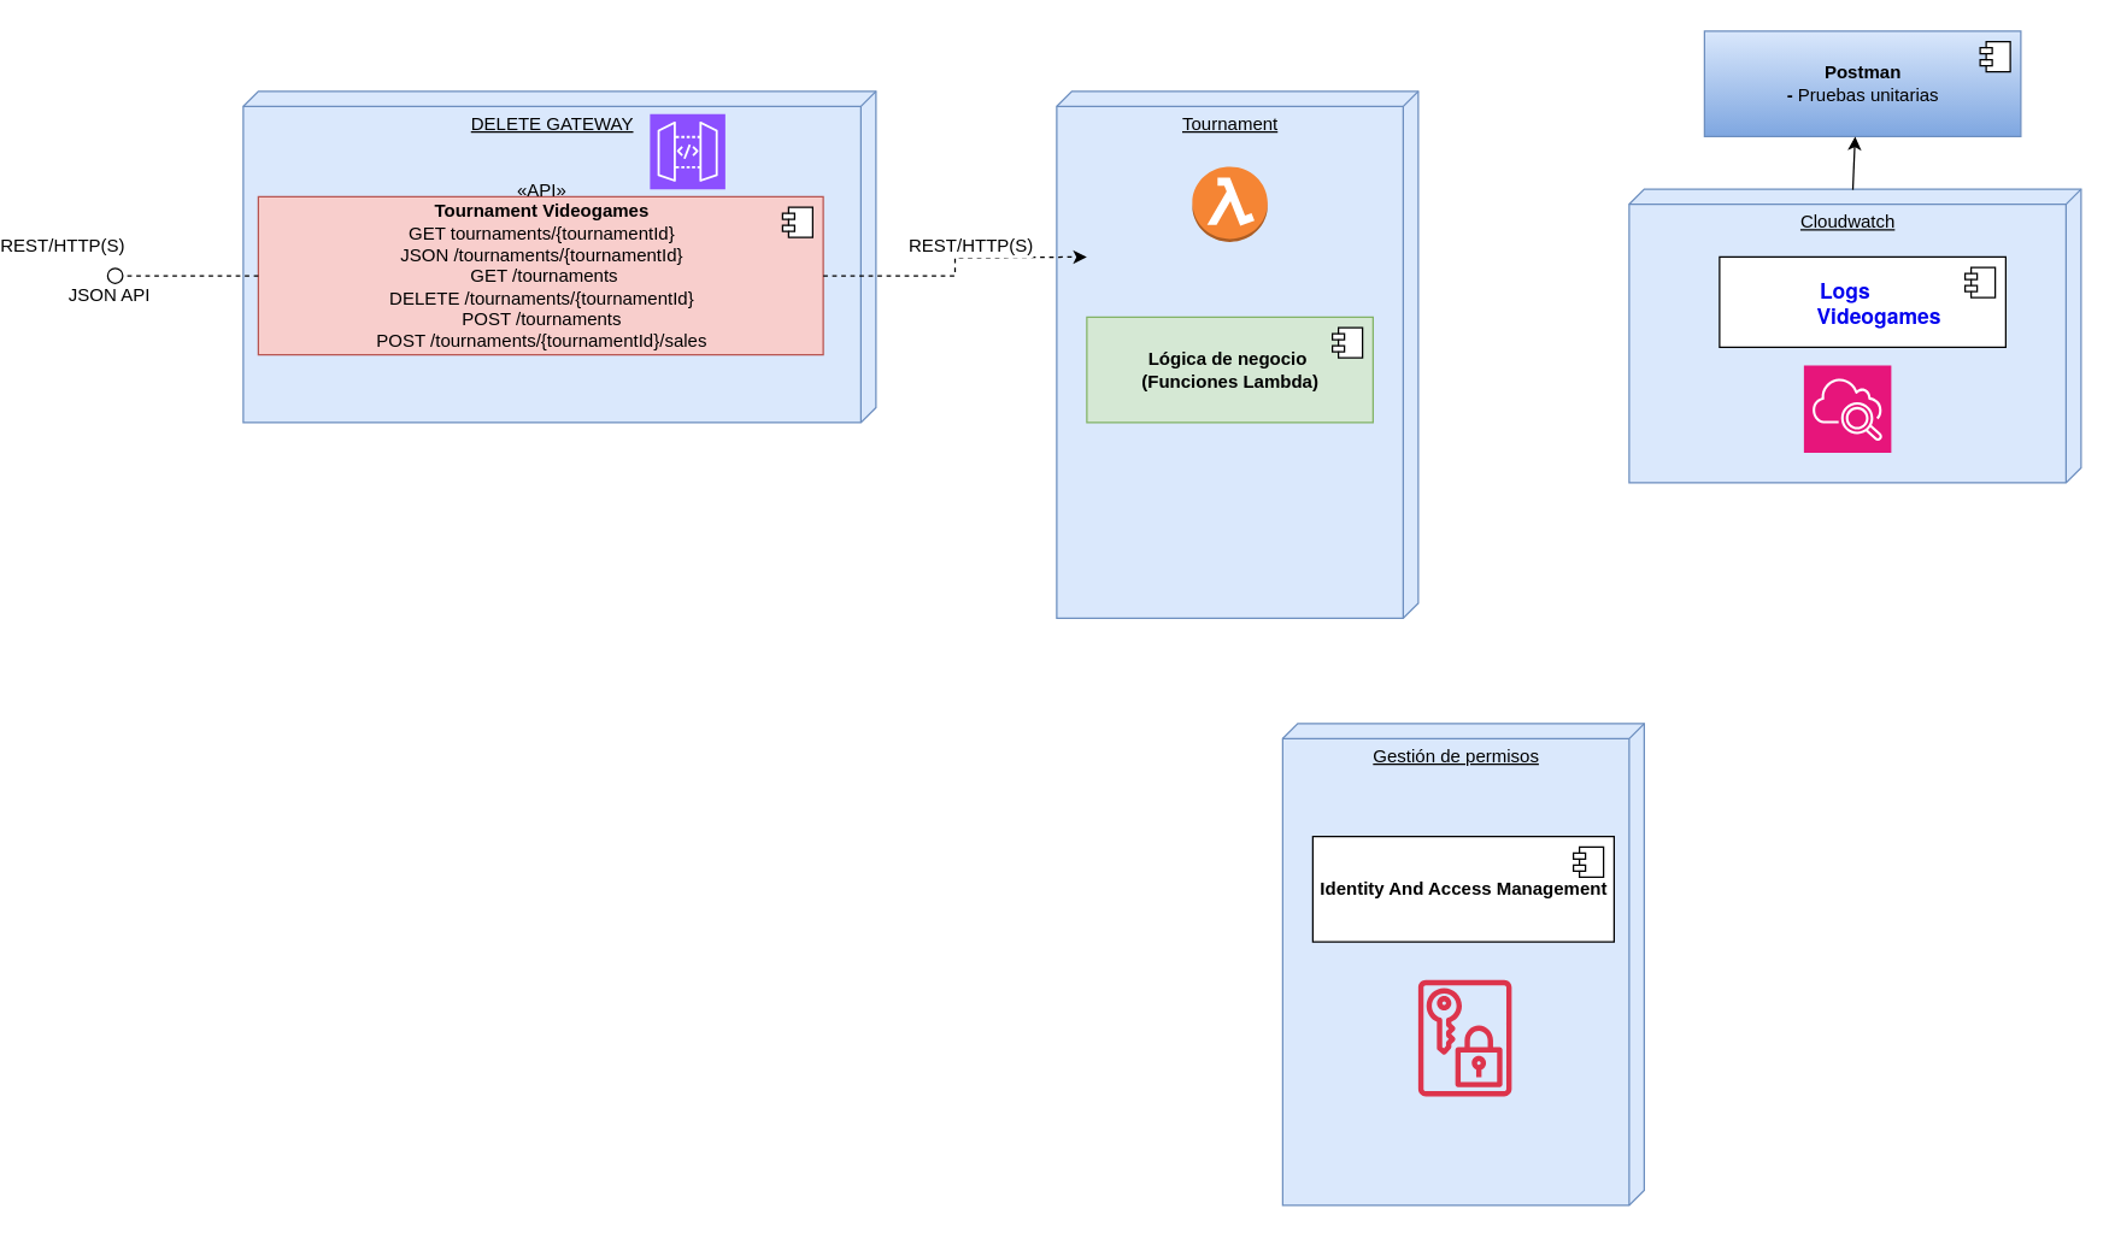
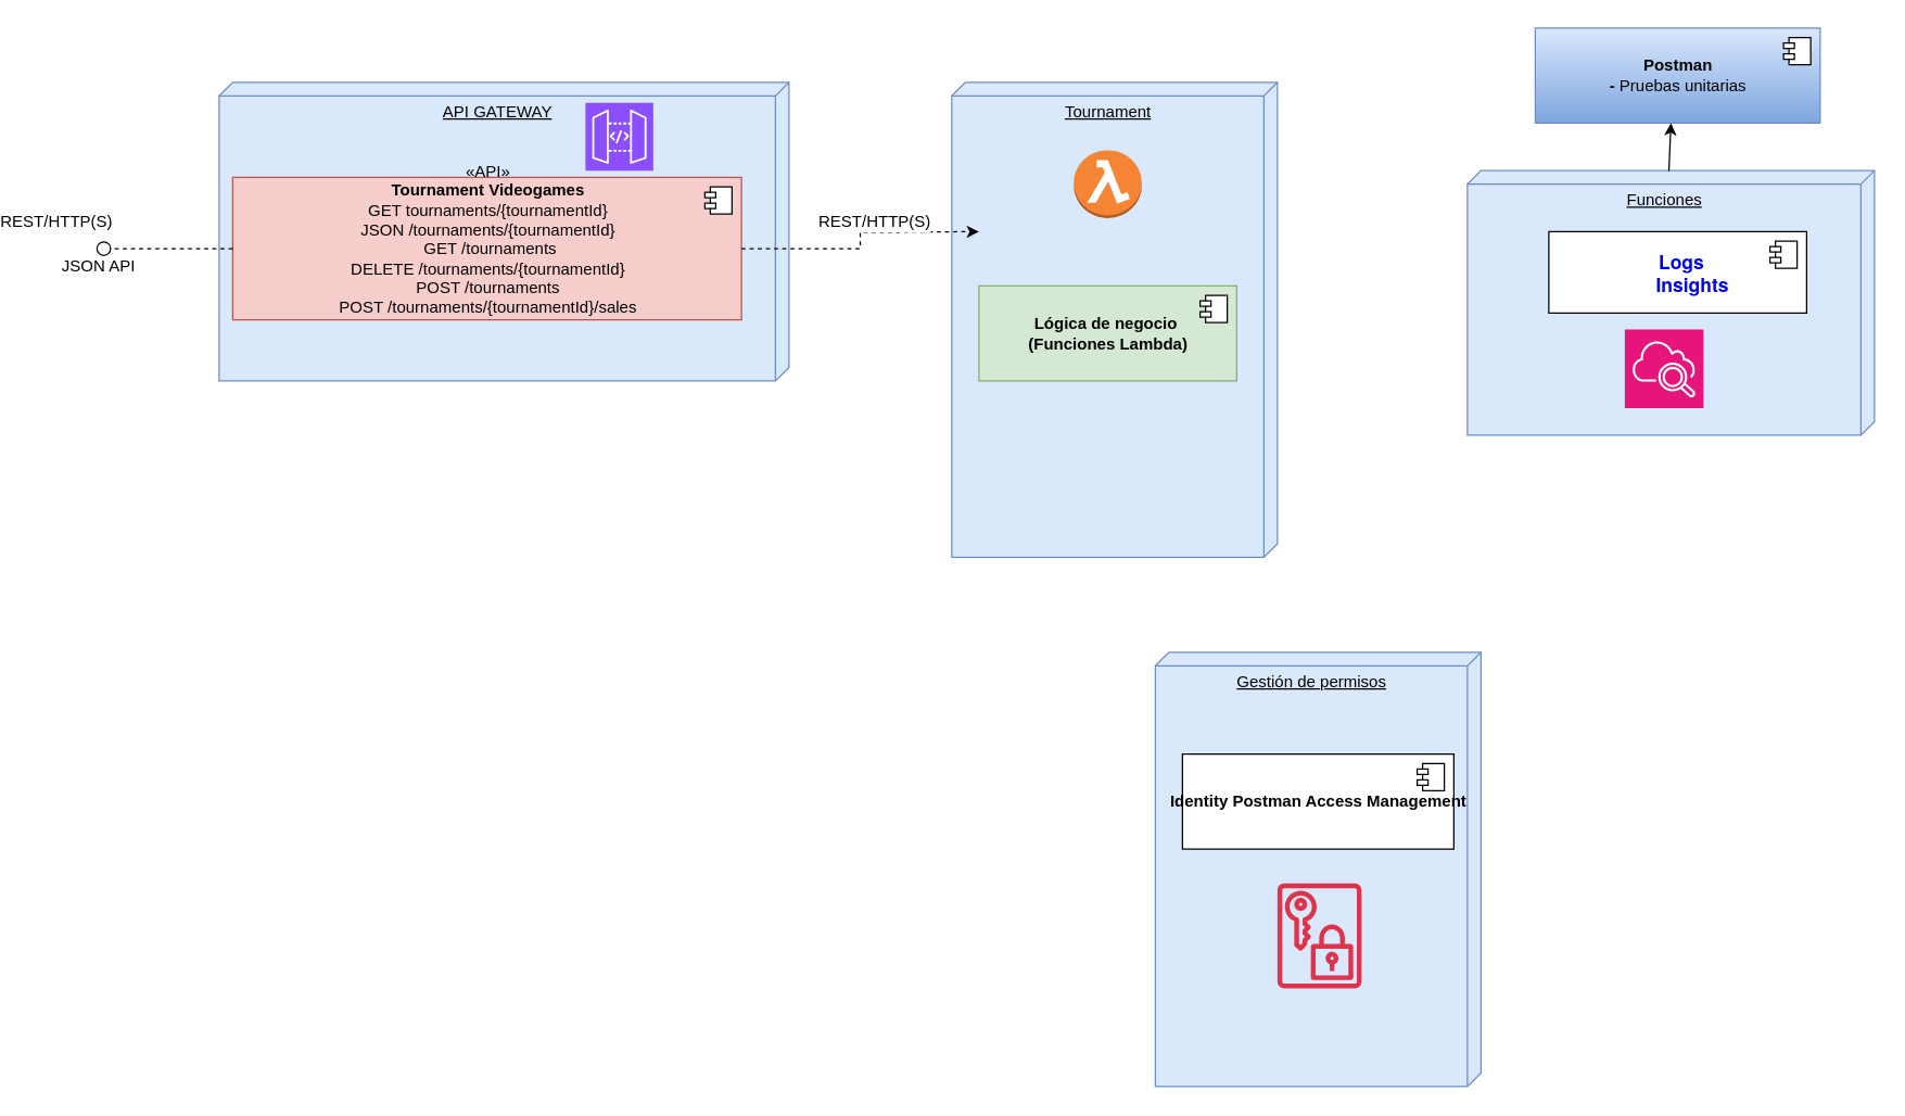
- <mxCell id="4" value="DELETE GATEWAY" style="verticalAlign=top;align=center;spacingTop=8;spacingLeft=2;spacingRight=12;shape=cube;size=10;direction=south;fontStyle=4;html=1;fillColor=#dae8fc;strokeColor=#6c8ebf;" parent="1" vertex="1"><mxGeometry x="110" y="60" width="420" height="220" as="geometry" /></mxCell>
+ <mxCell id="4" value="API GATEWAY" style="verticalAlign=top;align=center;spacingTop=8;spacingLeft=2;spacingRight=12;shape=cube;size=10;direction=south;fontStyle=4;html=1;fillColor=#dae8fc;strokeColor=#6c8ebf;" parent="1" vertex="1"><mxGeometry x="110" y="60" width="420" height="220" as="geometry" /></mxCell>
- <mxCell id="3" value="Cloudwatch" style="verticalAlign=top;align=center;spacingTop=8;spacingLeft=2;spacingRight=12;shape=cube;size=10;direction=south;fontStyle=4;html=1;fillColor=#dae8fc;strokeColor=#6c8ebf;" parent="1" vertex="1"><mxGeometry x="1030" y="125" width="300" height="195" as="geometry" /></mxCell>
+ <mxCell id="3" value="Funciones" style="verticalAlign=top;align=center;spacingTop=8;spacingLeft=2;spacingRight=12;shape=cube;size=10;direction=south;fontStyle=4;html=1;fillColor=#dae8fc;strokeColor=#6c8ebf;" parent="1" vertex="1"><mxGeometry x="1030" y="125" width="300" height="195" as="geometry" /></mxCell>
- <mxCell id="15" value="&lt;ul style=&quot;padding-inline-start: 1.65rem; color: rgb(22, 25, 31); font-family: &amp;quot;Amazon Ember&amp;quot;, &amp;quot;Helvetica Neue&amp;quot;, Roboto, Arial, sans-serif; font-size: 14px; text-align: start; text-wrap: wrap; background-color: rgb(255, 255, 255);&quot; class=&quot;navigation-section&quot;&gt;&lt;li style=&quot;list-style: none; margin: 1rem 0px; padding: 0px;&quot; id=&quot;nav-logsInsights-wrapper&quot;&gt;&lt;a style=&quot;background-color: initial; border-radius: 2px; cursor: pointer; outline: none; padding: 1px 5px 1px 2px; text-decoration-line: none; font-weight: 700;&quot; class=&quot;navigation-link navigation-link-active&quot; href=&quot;https://us-east-1.console.aws.amazon.com/cloudwatch/home?region=us-east-1#logsV2:logs-insights&quot; data-test-id=&quot;nav-link-logsInsights&quot;&gt;Logs Videogames&lt;/a&gt;&lt;/li&gt;&lt;/ul&gt;" style="html=1;dropTarget=0;" parent="1" vertex="1"><mxGeometry x="1090" y="170" width="190" height="60" as="geometry" /></mxCell>
+ <mxCell id="15" value="&lt;ul style=&quot;padding-inline-start: 1.65rem; color: rgb(22, 25, 31); font-family: &amp;quot;Amazon Ember&amp;quot;, &amp;quot;Helvetica Neue&amp;quot;, Roboto, Arial, sans-serif; font-size: 14px; text-align: start; text-wrap: wrap; background-color: rgb(255, 255, 255);&quot; class=&quot;navigation-section&quot;&gt;&lt;li style=&quot;list-style: none; margin: 1rem 0px; padding: 0px;&quot; id=&quot;nav-logsInsights-wrapper&quot;&gt;&lt;a style=&quot;background-color: initial; border-radius: 2px; cursor: pointer; outline: none; padding: 1px 5px 1px 2px; text-decoration-line: none; font-weight: 700;&quot; class=&quot;navigation-link navigation-link-active&quot; href=&quot;https://us-east-1.console.aws.amazon.com/cloudwatch/home?region=us-east-1#logsV2:logs-insights&quot; data-test-id=&quot;nav-link-logsInsights&quot;&gt;Logs Insights&lt;/a&gt;&lt;/li&gt;&lt;/ul&gt;" style="html=1;dropTarget=0;" parent="1" vertex="1"><mxGeometry x="1090" y="170" width="190" height="60" as="geometry" /></mxCell>
- <mxCell id="18" value="&lt;b&gt;Identity And Access Management&lt;/b&gt;" style="html=1;dropTarget=0;" parent="1" vertex="1"><mxGeometry x="820" y="555" width="200" height="70" as="geometry" /></mxCell>
+ <mxCell id="18" value="&lt;b&gt;Identity Postman Access Management&lt;/b&gt;" style="html=1;dropTarget=0;" parent="1" vertex="1"><mxGeometry x="820" y="555" width="200" height="70" as="geometry" /></mxCell>
